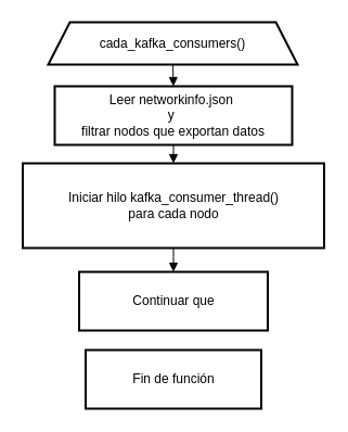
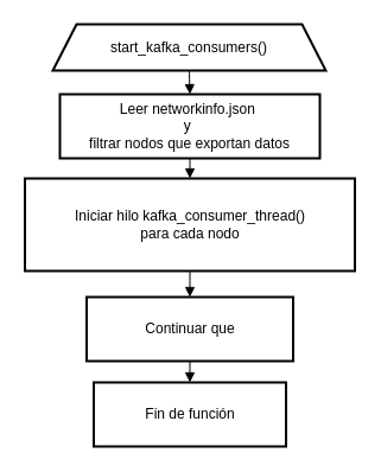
- <mxCell id="2" value="cada_kafka_consumers()" style="shape=trapezoid;perimeter=trapezoidPerimeter;fixedSize=1;strokeWidth=2;whiteSpace=wrap;" vertex="1" parent="1"><mxGeometry x="44" y="20" width="230" height="39" as="geometry" /></mxCell>
+ <mxCell id="2" value="start_kafka_consumers()" style="shape=trapezoid;perimeter=trapezoidPerimeter;fixedSize=1;strokeWidth=2;whiteSpace=wrap;" vertex="1" parent="1"><mxGeometry x="44" y="20" width="230" height="39" as="geometry" /></mxCell>
+ <mxCell id="9" value="" style="curved=1;startArrow=none;endArrow=block;exitX=0.5;exitY=1;entryX=0.5;entryY=0;rounded=0;" edge="1" parent="1" source="4" target="6"><mxGeometry relative="1" as="geometry"><Array as="points" /></mxGeometry></mxCell>
